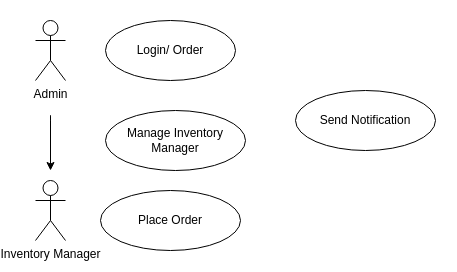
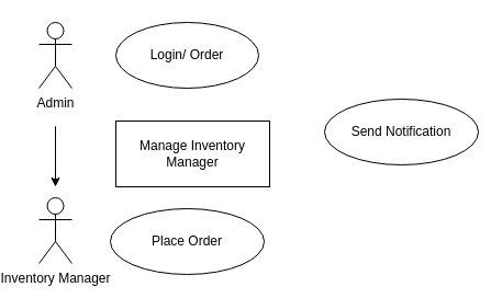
- <mxCell id="6" value="Manage Inventory&lt;br&gt;Manager" style="ellipse;whiteSpace=wrap;html=1;" vertex="1" parent="1"><mxGeometry x="90" y="110" width="140" height="60" as="geometry" /></mxCell>
+ <mxCell id="6" value="Manage Inventory&lt;br&gt;Manager" style="whiteSpace=wrap;html=1;rounded=0;" vertex="1" parent="1"><mxGeometry x="90" y="110" width="140" height="60" as="geometry" /></mxCell>
